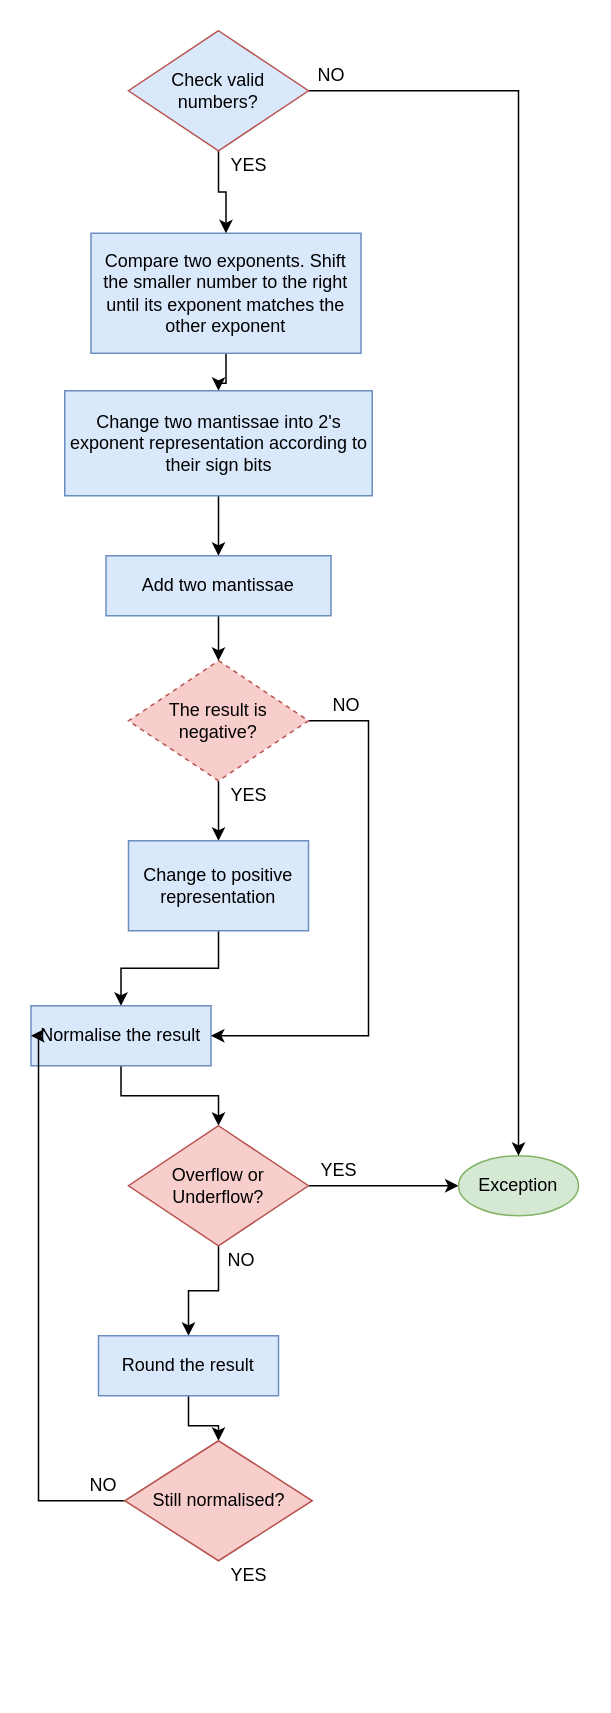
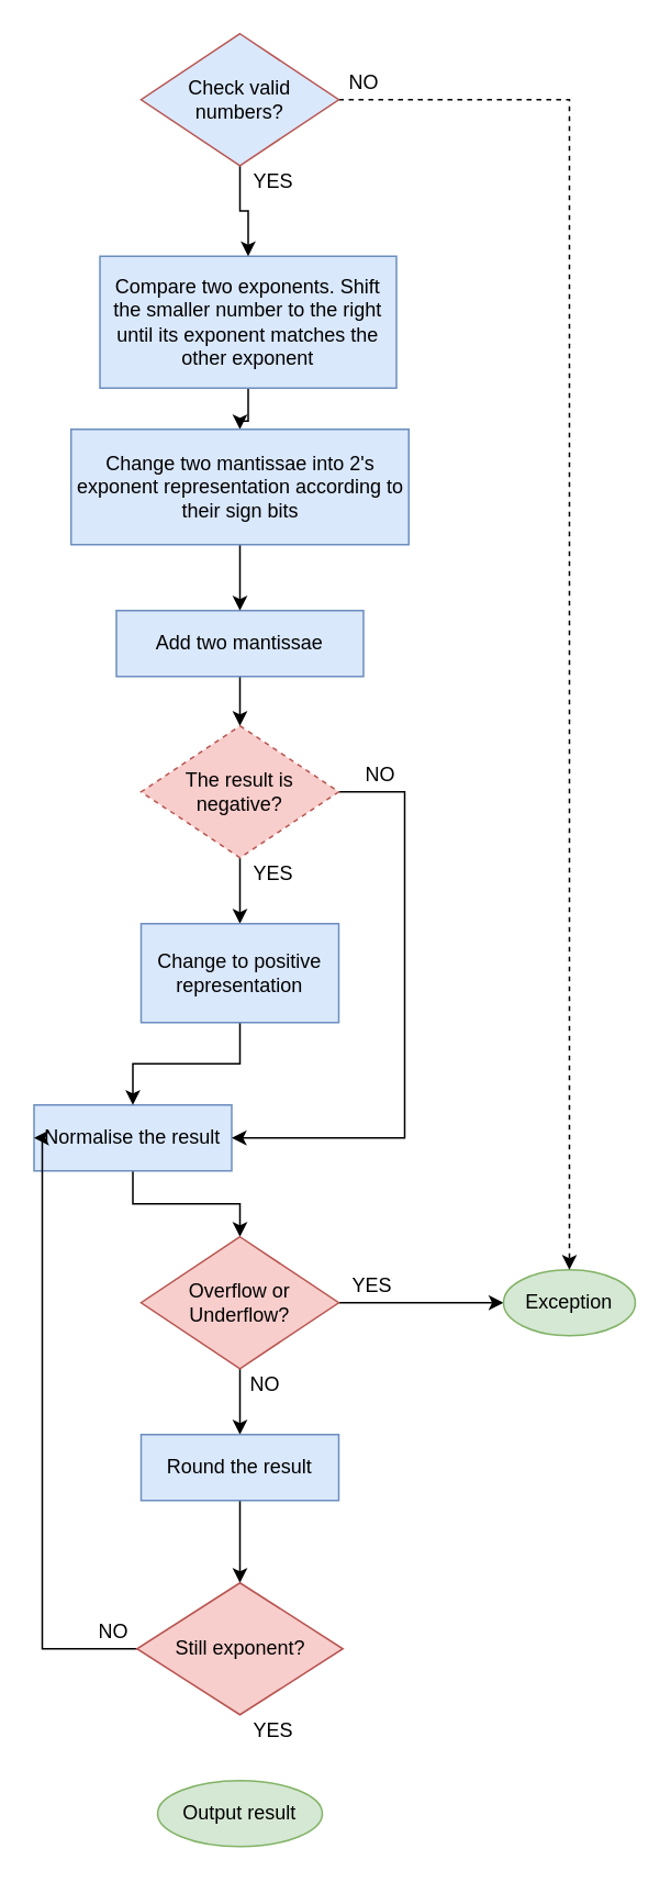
- <mxCell id="18" style="edgeStyle=orthogonalEdgeStyle;rounded=0;orthogonalLoop=1;jettySize=auto;html=1;exitX=1;exitY=0.5;exitDx=0;exitDy=0;entryX=0.5;entryY=0;entryDx=0;entryDy=0;" parent="1" source="19" target="11" edge="1"><mxGeometry relative="1" as="geometry" /></mxCell>
+ <mxCell id="18" style="edgeStyle=orthogonalEdgeStyle;rounded=0;orthogonalLoop=1;jettySize=auto;html=1;exitX=1;exitY=0.5;exitDx=0;exitDy=0;entryX=0.5;entryY=0;entryDx=0;entryDy=0;dashed=1;" parent="1" source="19" target="11" edge="1"><mxGeometry relative="1" as="geometry" /></mxCell>
- <mxCell id="13" value="Round the result" style="whiteSpace=wrap;html=1;fillColor=#dae8fc;strokeColor=#6c8ebf;" parent="1" vertex="1"><mxGeometry x="65" y="890" width="120" height="40" as="geometry" /></mxCell>
+ <mxCell id="13" value="Round the result" style="whiteSpace=wrap;html=1;fillColor=#dae8fc;strokeColor=#6c8ebf;" parent="1" vertex="1"><mxGeometry x="85" y="870" width="120" height="40" as="geometry" /></mxCell>
- <mxCell id="15" value="Still normalised?" style="rhombus;whiteSpace=wrap;html=1;fillColor=#f8cecc;strokeColor=#b85450;" parent="1" vertex="1"><mxGeometry x="82.5" y="960" width="125" height="80" as="geometry" /></mxCell>
+ <mxCell id="15" value="Still exponent?" style="rhombus;whiteSpace=wrap;html=1;fillColor=#f8cecc;strokeColor=#b85450;" parent="1" vertex="1"><mxGeometry x="82.5" y="960" width="125" height="80" as="geometry" /></mxCell>
+ <mxCell id="16" value="Output result" style="ellipse;whiteSpace=wrap;html=1;fillColor=#d5e8d4;strokeColor=#82b366;" parent="1" vertex="1"><mxGeometry x="95" y="1080" width="100" height="40" as="geometry" /></mxCell>
